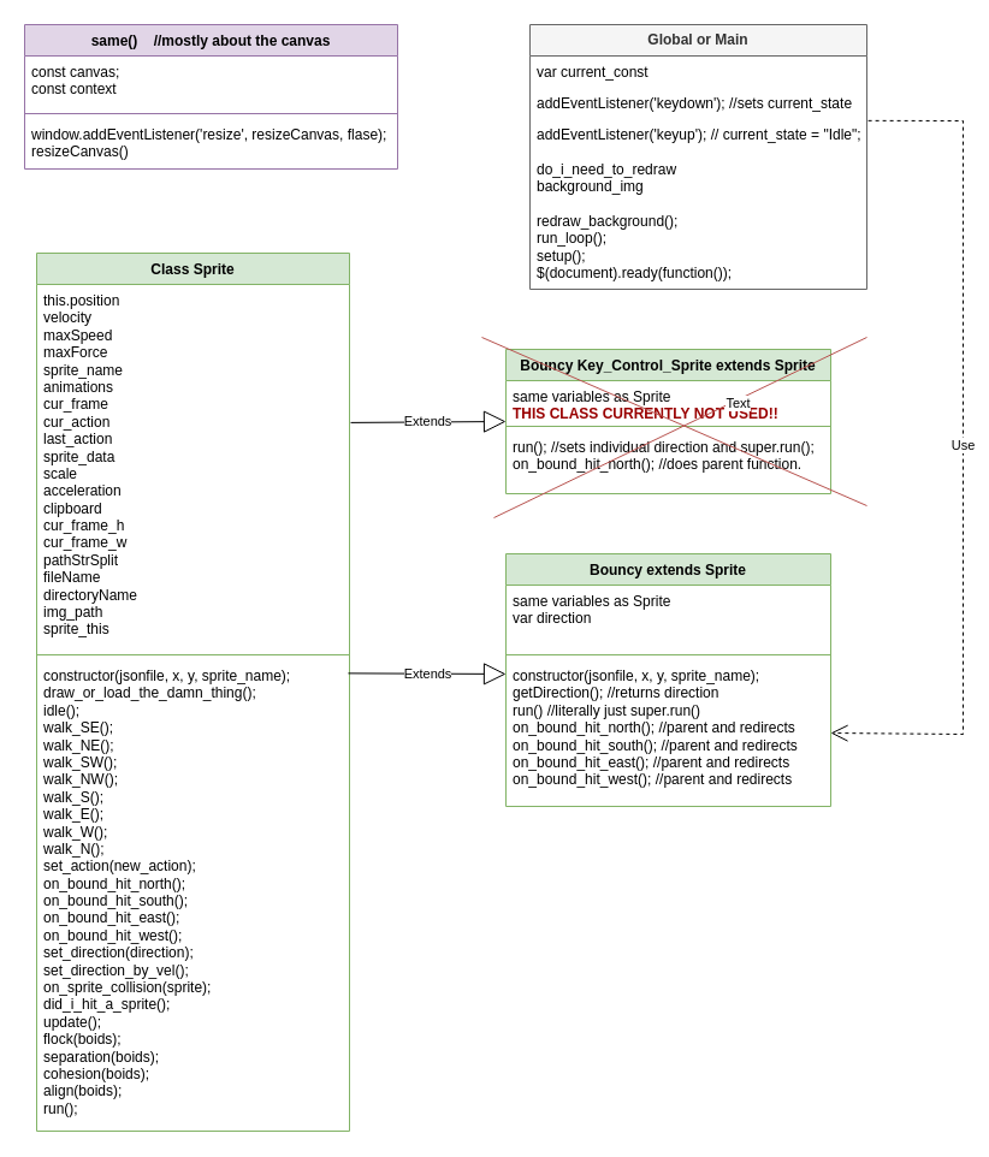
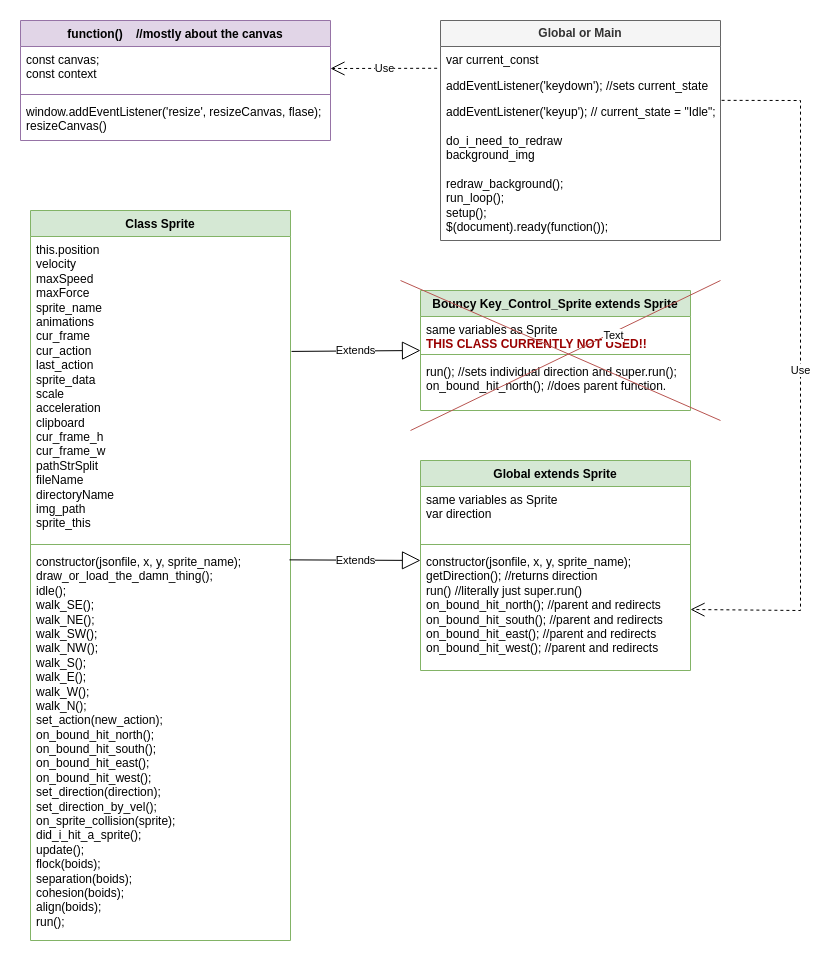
- <mxCell id="2" value="same()&amp;nbsp; &amp;nbsp; //mostly about the canvas" style="swimlane;fontStyle=1;align=center;verticalAlign=top;childLayout=stackLayout;horizontal=1;startSize=26;horizontalStack=0;resizeParent=1;resizeParentMax=0;resizeLast=0;collapsible=1;marginBottom=0;whiteSpace=wrap;html=1;fillColor=#e1d5e7;strokeColor=#9673a6;" vertex="1" parent="1"><mxGeometry x="20" y="20" width="310" height="120" as="geometry" /></mxCell>
+ <mxCell id="2" value="function()&amp;nbsp; &amp;nbsp; //mostly about the canvas" style="swimlane;fontStyle=1;align=center;verticalAlign=top;childLayout=stackLayout;horizontal=1;startSize=26;horizontalStack=0;resizeParent=1;resizeParentMax=0;resizeLast=0;collapsible=1;marginBottom=0;whiteSpace=wrap;html=1;fillColor=#e1d5e7;strokeColor=#9673a6;" vertex="1" parent="1"><mxGeometry x="20" y="20" width="310" height="120" as="geometry" /></mxCell>
+ <mxCell id="28" value="Use" style="endArrow=open;endSize=12;dashed=1;html=1;rounded=0;entryX=1;entryY=0.5;entryDx=0;entryDy=0;exitX=-0.012;exitY=0.838;exitDx=0;exitDy=0;exitPerimeter=0;" edge="1" parent="1" source="11" target="3"><mxGeometry width="160" relative="1" as="geometry"><mxPoint x="390" y="210" as="sourcePoint" /><mxPoint x="550" y="210" as="targetPoint" /></mxGeometry></mxCell>
- <mxCell id="20" value="Bouncy extends Sprite" style="swimlane;fontStyle=1;align=center;verticalAlign=top;childLayout=stackLayout;horizontal=1;startSize=26;horizontalStack=0;resizeParent=1;resizeParentMax=0;resizeLast=0;collapsible=1;marginBottom=0;whiteSpace=wrap;html=1;fillColor=#d5e8d4;strokeColor=#82b366;" vertex="1" parent="1"><mxGeometry x="420" y="460" width="270" height="210" as="geometry" /></mxCell>
+ <mxCell id="20" value="Global extends Sprite" style="swimlane;fontStyle=1;align=center;verticalAlign=top;childLayout=stackLayout;horizontal=1;startSize=26;horizontalStack=0;resizeParent=1;resizeParentMax=0;resizeLast=0;collapsible=1;marginBottom=0;whiteSpace=wrap;html=1;fillColor=#d5e8d4;strokeColor=#82b366;" vertex="1" parent="1"><mxGeometry x="420" y="460" width="270" height="210" as="geometry" /></mxCell>
